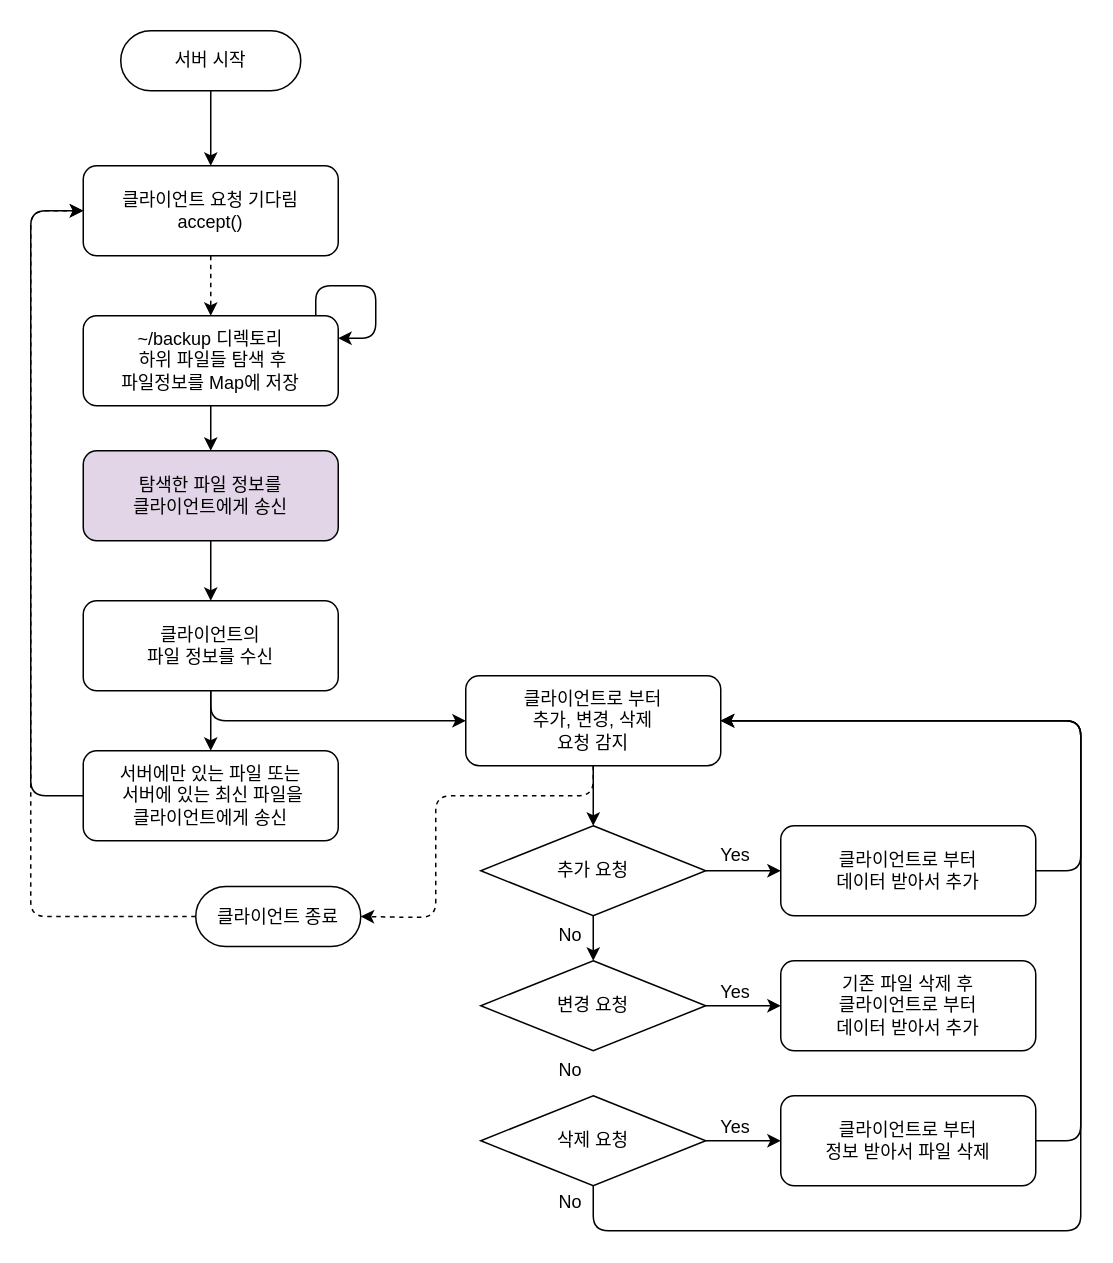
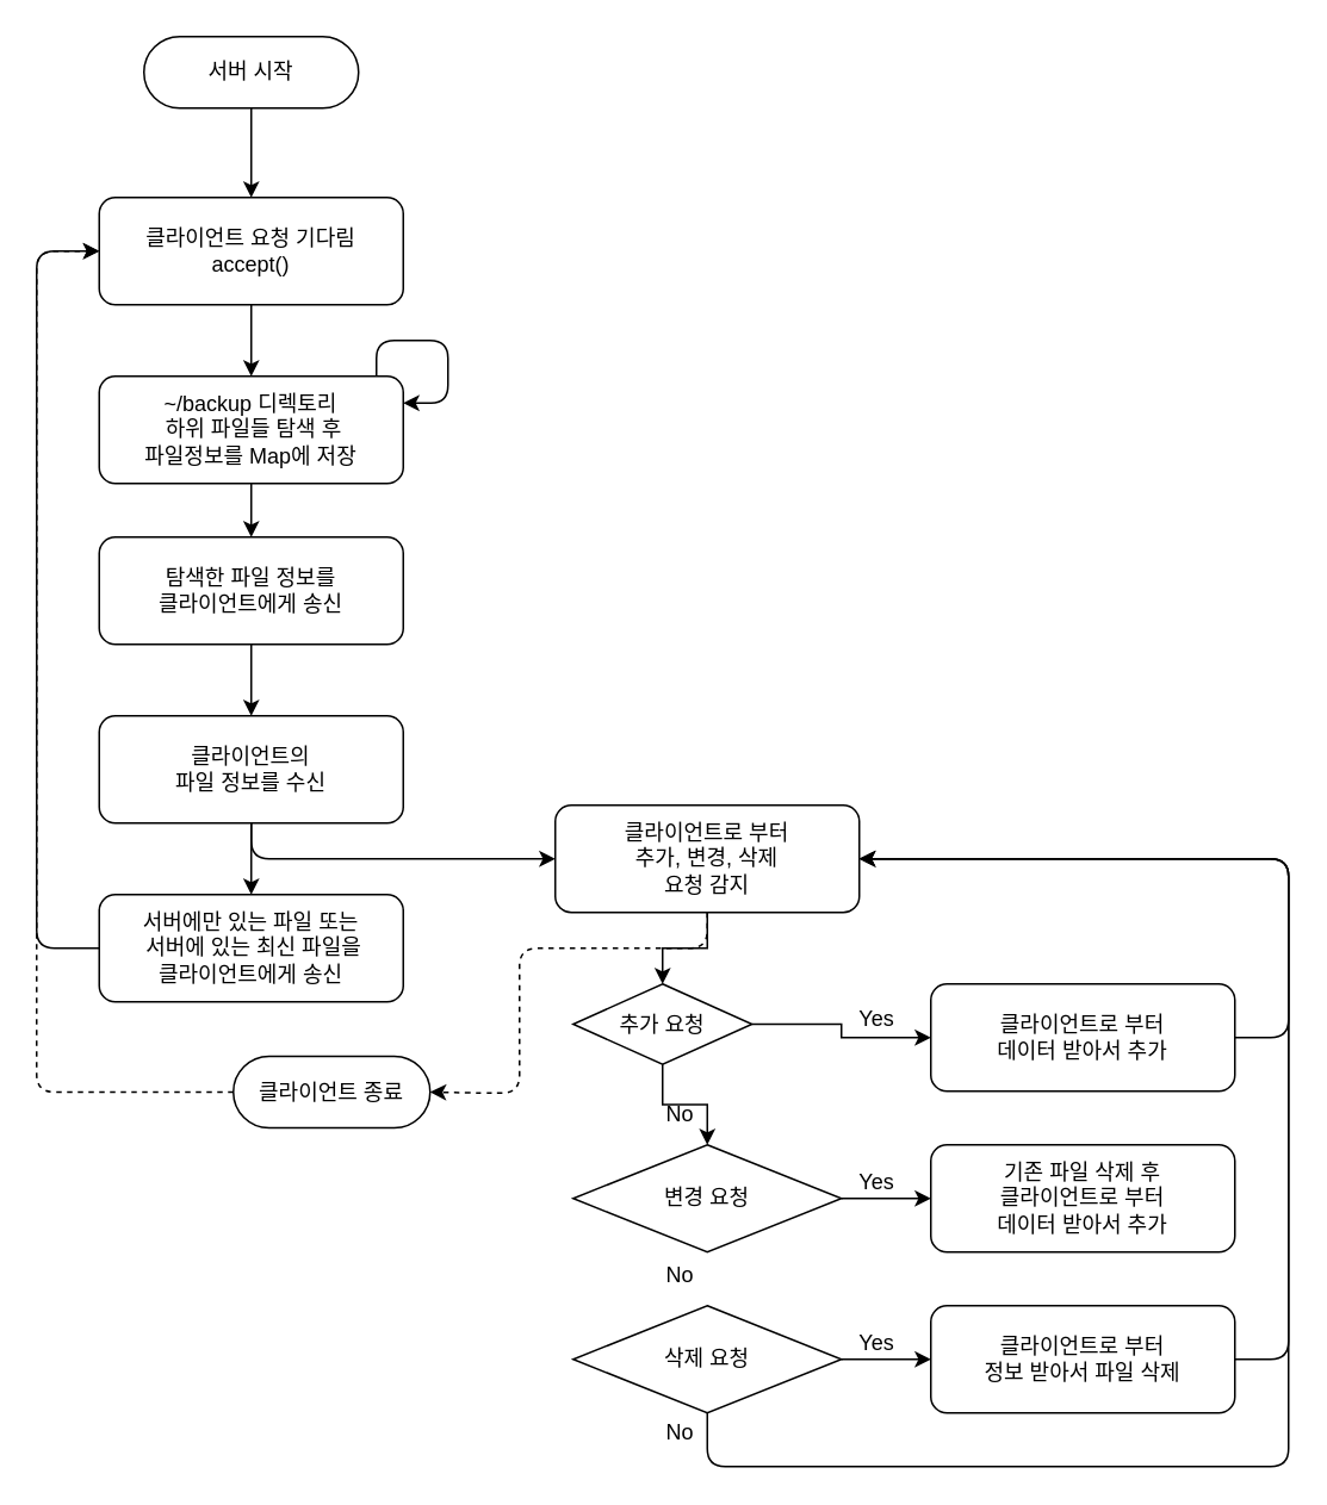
- <mxCell id="4" style="edgeStyle=orthogonalEdgeStyle;rounded=0;orthogonalLoop=1;jettySize=auto;html=1;entryX=0.5;entryY=0;entryDx=0;entryDy=0;dashed=1;" parent="1" source="5" target="7" edge="1"><mxGeometry relative="1" as="geometry" /></mxCell>
+ <mxCell id="4" style="edgeStyle=orthogonalEdgeStyle;rounded=0;orthogonalLoop=1;jettySize=auto;html=1;entryX=0.5;entryY=0;entryDx=0;entryDy=0;" parent="1" source="5" target="7" edge="1"><mxGeometry relative="1" as="geometry" /></mxCell>
- <mxCell id="9" value="탐색한 파일 정보를 &lt;br&gt;클라이언트에게 송신" style="rounded=1;whiteSpace=wrap;html=1;fillColor=#e1d5e7;" parent="1" vertex="1"><mxGeometry x="55" y="300" width="170" height="60" as="geometry" /></mxCell>
+ <mxCell id="9" value="탐색한 파일 정보를 &lt;br&gt;클라이언트에게 송신" style="rounded=1;whiteSpace=wrap;html=1;" parent="1" vertex="1"><mxGeometry x="55" y="300" width="170" height="60" as="geometry" /></mxCell>
- <mxCell id="20" value="추가 요청" style="rhombus;whiteSpace=wrap;html=1;" parent="1" vertex="1"><mxGeometry x="320" y="550" width="150" height="60" as="geometry" /></mxCell>
+ <mxCell id="20" value="추가 요청" style="rhombus;whiteSpace=wrap;html=1;" parent="1" vertex="1"><mxGeometry x="320" y="550" width="100" height="45" as="geometry" /></mxCell>
